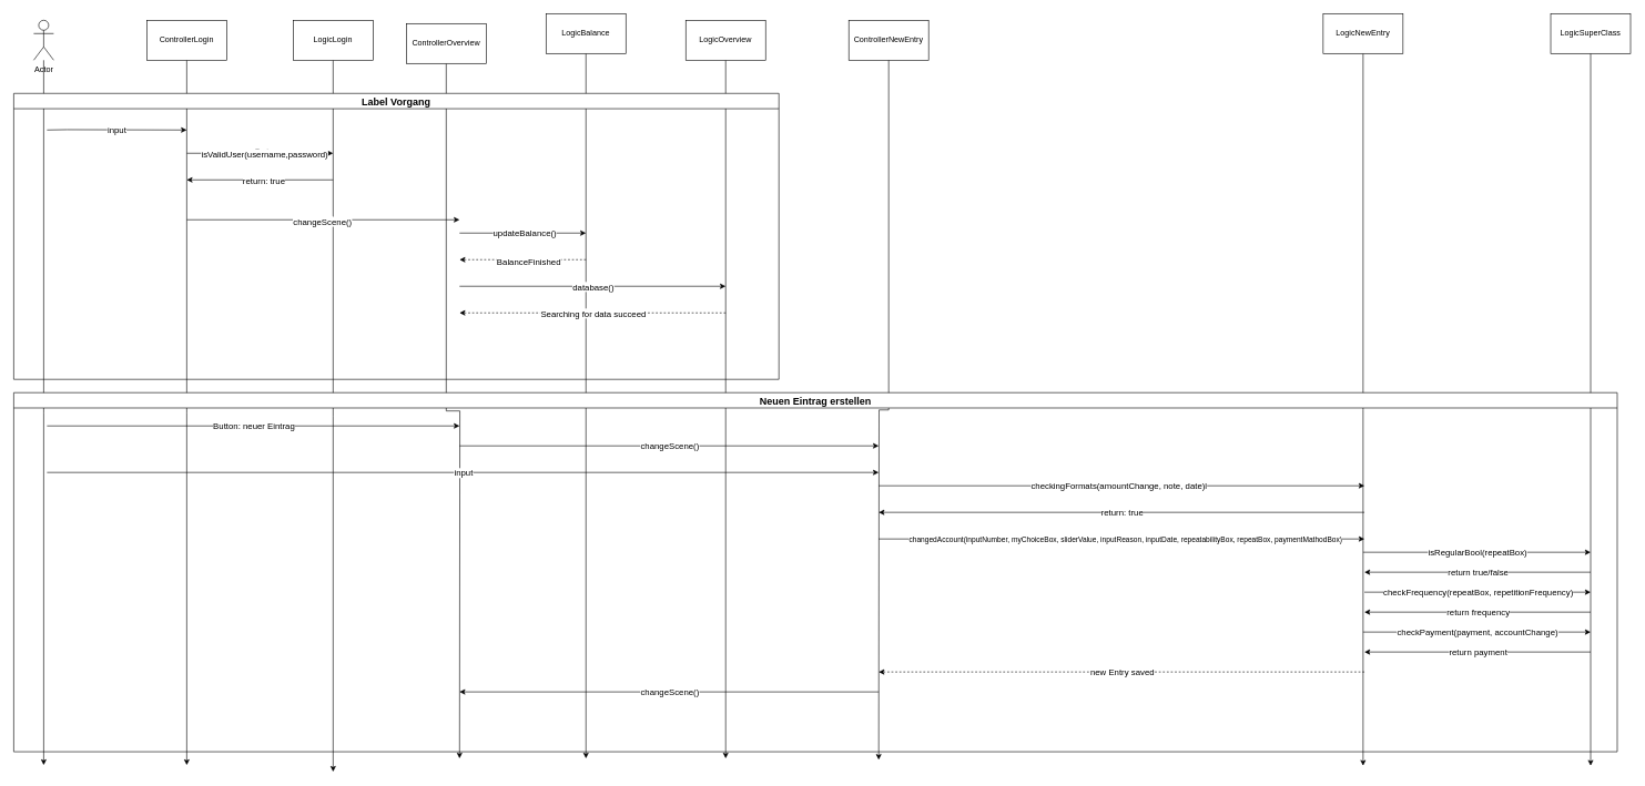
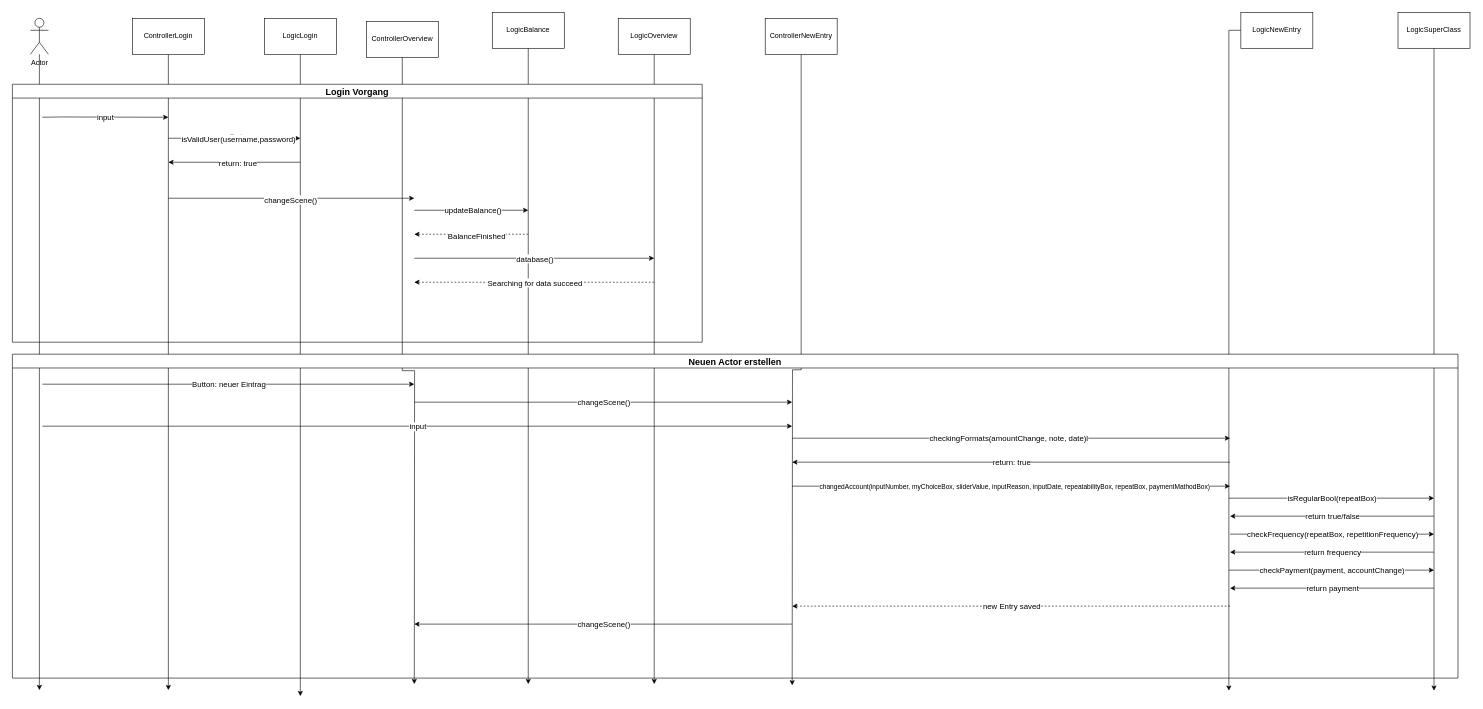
- <mxCell id="45" value="LogicNewEntry" style="rounded=0;whiteSpace=wrap;html=1;" vertex="1" parent="1"><mxGeometry x="1988" y="20" width="120" height="60" as="geometry" /></mxCell>
+ <mxCell id="45" value="LogicNewEntry" style="rounded=0;whiteSpace=wrap;html=1;" vertex="1" parent="1"><mxGeometry x="2068" y="20" width="120" height="60" as="geometry" /></mxCell>
- <mxCell id="71" value="&lt;font style=&quot;font-size: 15px;&quot;&gt;Label Vorgang&lt;/font&gt;" style="swimlane;whiteSpace=wrap;html=1;" vertex="1" parent="1"><mxGeometry x="20" y="140" width="1150" height="430" as="geometry" /></mxCell>
+ <mxCell id="71" value="&lt;font style=&quot;font-size: 15px;&quot;&gt;Login Vorgang&lt;/font&gt;" style="swimlane;whiteSpace=wrap;html=1;" vertex="1" parent="1"><mxGeometry x="20" y="140" width="1150" height="430" as="geometry" /></mxCell>
- <mxCell id="70" value="&lt;font style=&quot;font-size: 15px;&quot;&gt;Neuen Eintrag erstellen&lt;/font&gt;" style="swimlane;whiteSpace=wrap;html=1;" vertex="1" parent="1"><mxGeometry x="20" y="590" width="2410" height="540" as="geometry" /></mxCell>
+ <mxCell id="70" value="&lt;font style=&quot;font-size: 15px;&quot;&gt;Neuen Actor erstellen&lt;/font&gt;" style="swimlane;whiteSpace=wrap;html=1;" vertex="1" parent="1"><mxGeometry x="20" y="590" width="2410" height="540" as="geometry" /></mxCell>
